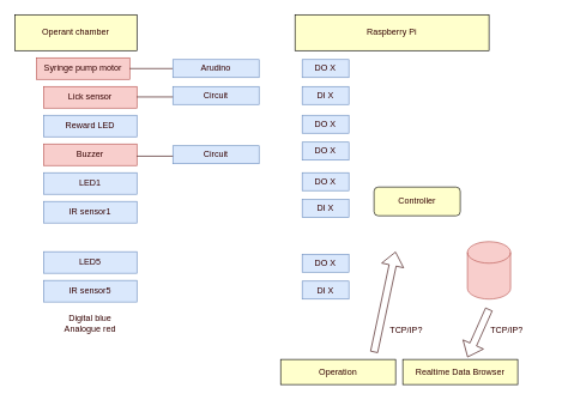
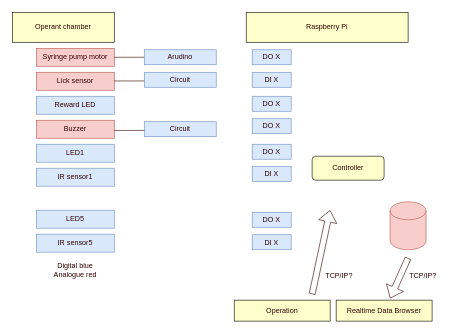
- <mxCell id="3" value="&lt;p&gt;&lt;font color=&quot;#330000&quot;&gt;Syringe pump motor&lt;/font&gt;&lt;/p&gt;" style="rounded=0;whiteSpace=wrap;html=1;fillColor=#f8cecc;strokeColor=#b85450;" vertex="1" parent="1"><mxGeometry x="50" y="80" width="130" height="30" as="geometry" /></mxCell>
+ <mxCell id="3" value="&lt;p&gt;&lt;font color=&quot;#330000&quot;&gt;Syringe pump motor&lt;/font&gt;&lt;/p&gt;" style="rounded=0;whiteSpace=wrap;html=1;fillColor=#f8cecc;strokeColor=#b85450;" vertex="1" parent="1"><mxGeometry x="60" y="80" width="130" height="30" as="geometry" /></mxCell>
